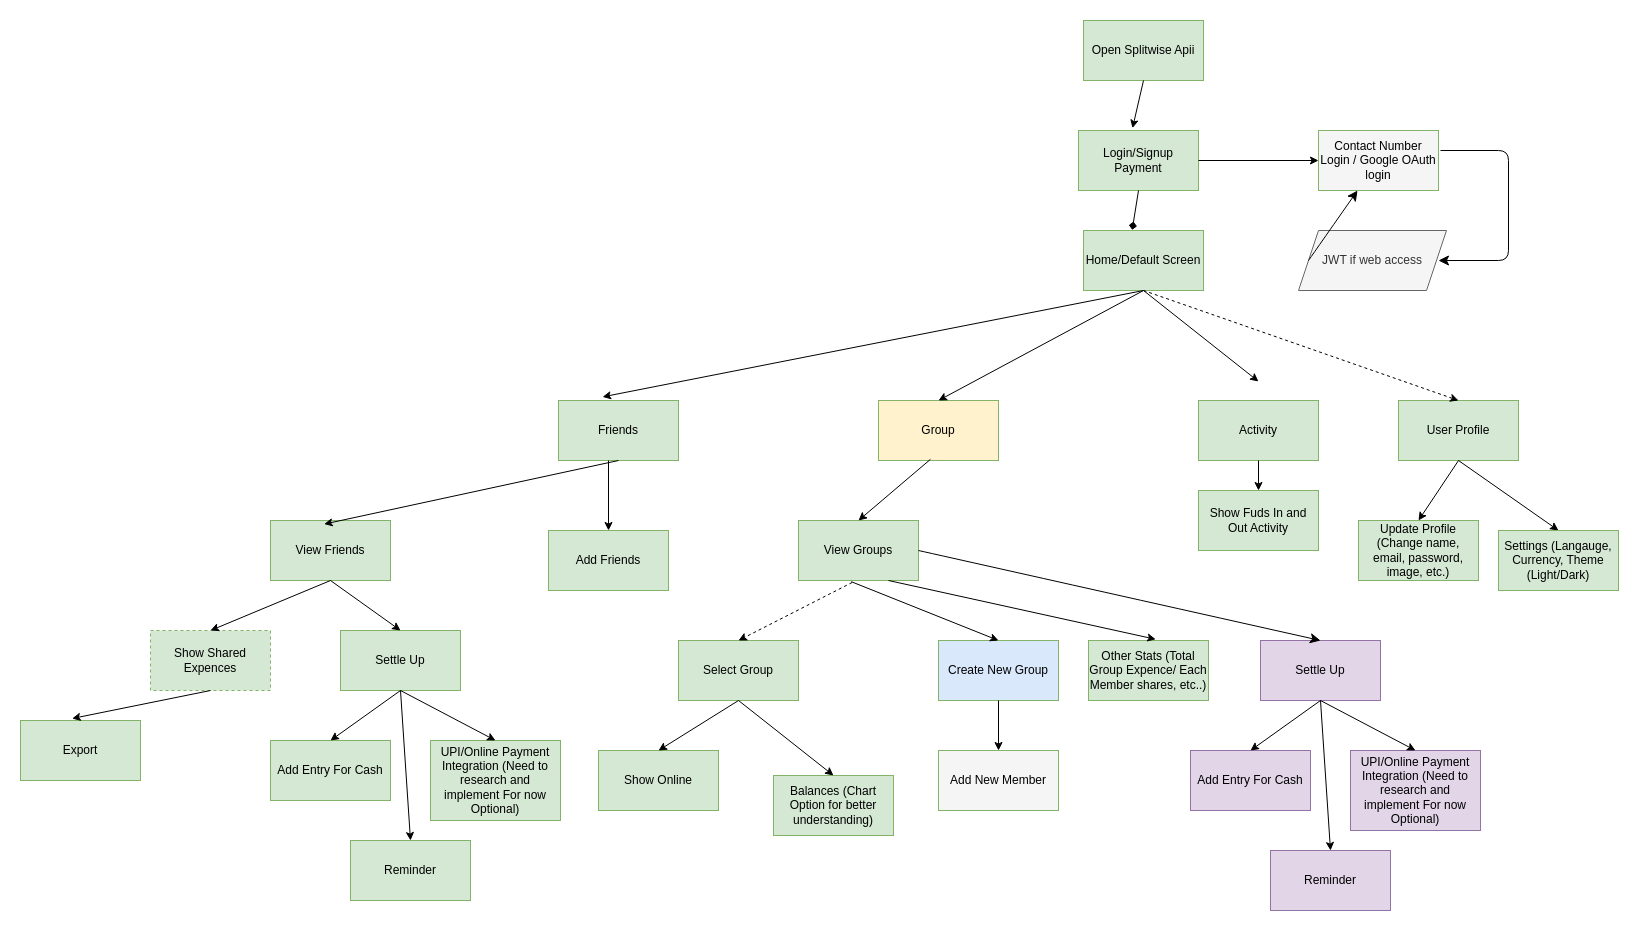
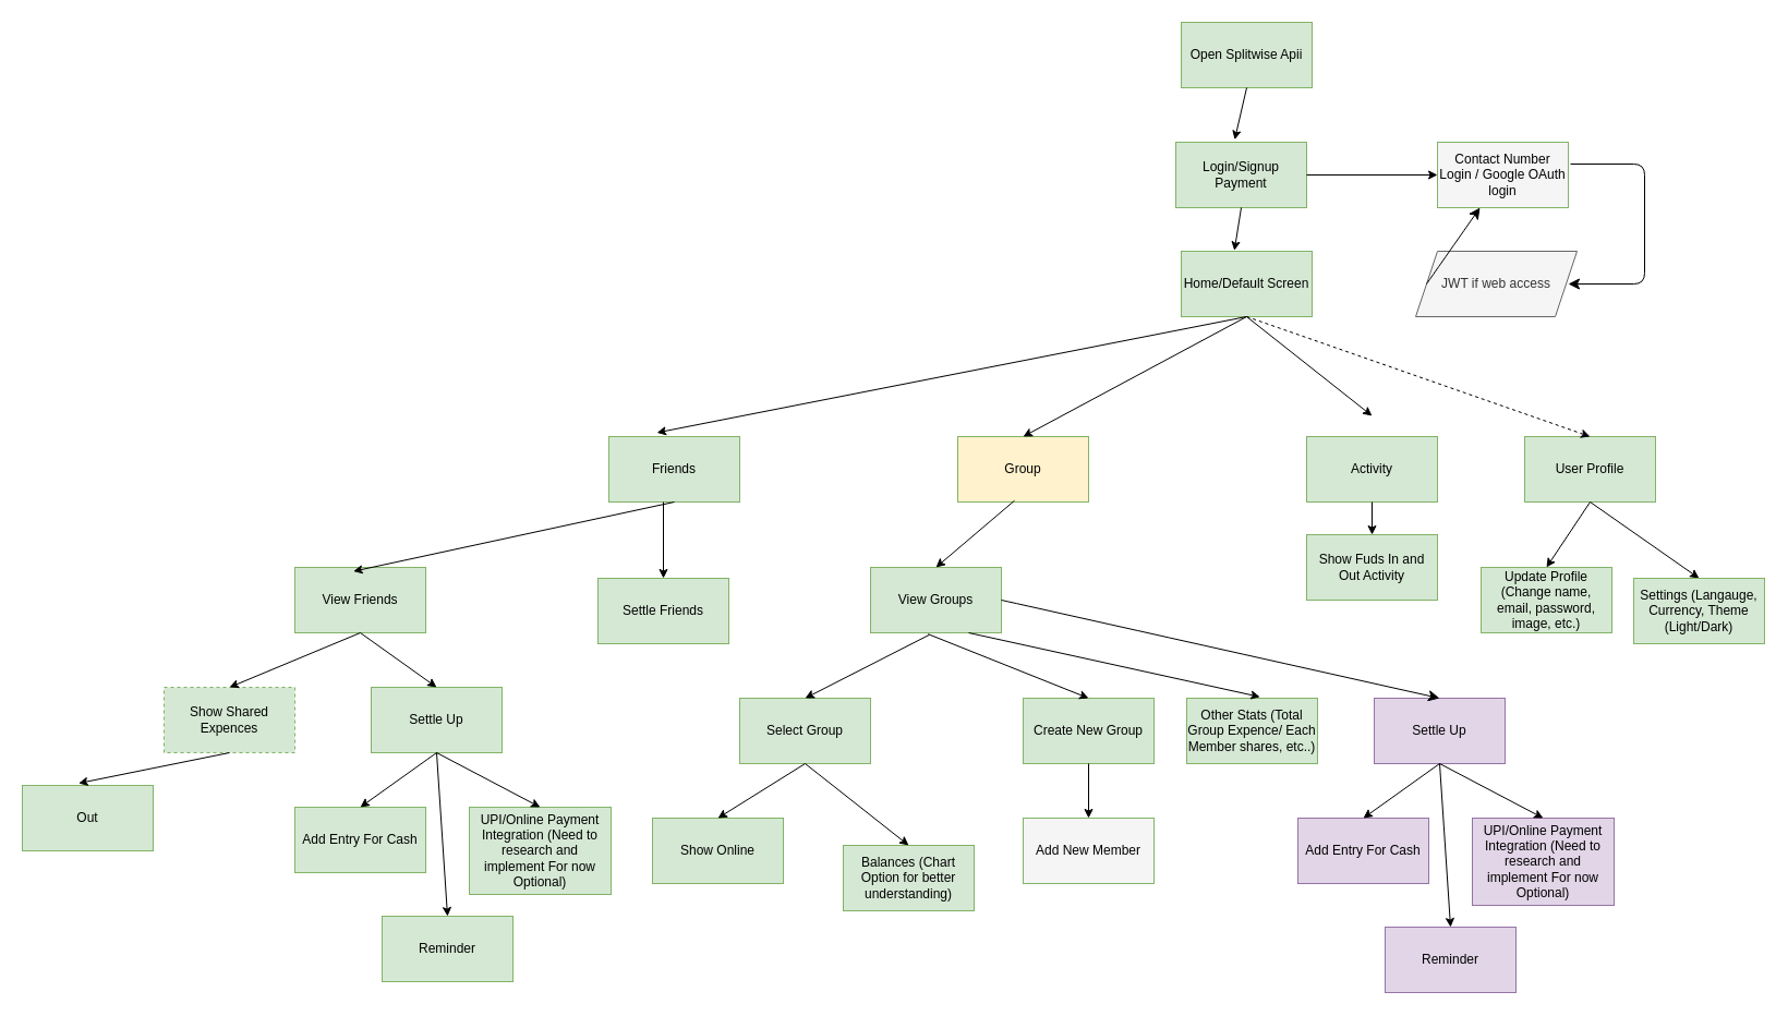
- <mxCell id="50" value="" style="endArrow=diamond;html=1;rounded=0;exitX=0.5;exitY=1;exitDx=0;exitDy=0;entryX=0.406;entryY=-0.011;entryDx=0;entryDy=0;entryPerimeter=0;" parent="1" source="3" target="4" edge="1"><mxGeometry width="50" height="50" relative="1" as="geometry"><mxPoint x="1153" y="70" as="sourcePoint" /><mxPoint x="1147" y="138" as="targetPoint" /></mxGeometry></mxCell>
+ <mxCell id="50" value="" style="endArrow=classic;html=1;rounded=0;exitX=0.5;exitY=1;exitDx=0;exitDy=0;entryX=0.406;entryY=-0.011;entryDx=0;entryDy=0;entryPerimeter=0;" parent="1" source="3" target="4" edge="1"><mxGeometry width="50" height="50" relative="1" as="geometry"><mxPoint x="1153" y="70" as="sourcePoint" /><mxPoint x="1147" y="138" as="targetPoint" /></mxGeometry></mxCell>
- <mxCell id="22" value="Add Friends" style="rounded=0;whiteSpace=wrap;html=1;fillColor=#d5e8d4;strokeColor=#82b366;" parent="1" vertex="1"><mxGeometry x="548" y="530" width="120" height="60" as="geometry" /></mxCell>
+ <mxCell id="22" value="Settle Friends" style="rounded=0;whiteSpace=wrap;html=1;fillColor=#d5e8d4;strokeColor=#82b366;" parent="1" vertex="1"><mxGeometry x="548" y="530" width="120" height="60" as="geometry" /></mxCell>
- <mxCell id="31" value="" style="endArrow=classic;html=1;rounded=0;exitX=0.447;exitY=1.033;exitDx=0;exitDy=0;entryX=0.5;entryY=0;entryDx=0;entryDy=0;exitPerimeter=0;dashed=1;" parent="1" source="24" target="26" edge="1"><mxGeometry width="50" height="50" relative="1" as="geometry"><mxPoint x="748" y="710" as="sourcePoint" /><mxPoint x="668" y="760" as="targetPoint" /></mxGeometry></mxCell>
+ <mxCell id="31" value="" style="endArrow=classic;html=1;rounded=0;exitX=0.447;exitY=1.033;exitDx=0;exitDy=0;entryX=0.5;entryY=0;entryDx=0;entryDy=0;exitPerimeter=0;" parent="1" source="24" target="26" edge="1"><mxGeometry width="50" height="50" relative="1" as="geometry"><mxPoint x="748" y="710" as="sourcePoint" /><mxPoint x="668" y="760" as="targetPoint" /></mxGeometry></mxCell>
- <mxCell id="32" value="Create New Group" style="rounded=0;whiteSpace=wrap;html=1;fillColor=#dae8fc;strokeColor=#82b366;" parent="1" vertex="1"><mxGeometry x="938" y="640" width="120" height="60" as="geometry" /></mxCell>
+ <mxCell id="32" value="Create New Group" style="rounded=0;whiteSpace=wrap;html=1;fillColor=#d5e8d4;strokeColor=#82b366;" parent="1" vertex="1"><mxGeometry x="938" y="640" width="120" height="60" as="geometry" /></mxCell>
- <mxCell id="20" value="Export" style="rounded=0;whiteSpace=wrap;html=1;fillColor=#d5e8d4;strokeColor=#82b366;" parent="1" vertex="1"><mxGeometry x="20" y="720" width="120" height="60" as="geometry" /></mxCell>
+ <mxCell id="20" value="Out" style="rounded=0;whiteSpace=wrap;html=1;fillColor=#d5e8d4;strokeColor=#82b366;" parent="1" vertex="1"><mxGeometry x="20" y="720" width="120" height="60" as="geometry" /></mxCell>
